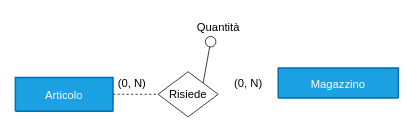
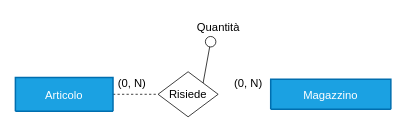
- <mxCell id="2" value="Magazzino" style="swimlane;childLayout=stackLayout;horizontal=1;startSize=100;horizontalStack=0;rounded=1;fontSize=15;fontStyle=0;strokeWidth=2;resizeParent=0;resizeLast=1;shadow=0;dashed=0;align=center;fillColor=#1ba1e2;fontColor=#ffffff;strokeColor=#006EAF;" parent="1" vertex="1"><mxGeometry x="370" y="90" width="160" height="40" as="geometry" /></mxCell>
+ <mxCell id="2" value="Magazzino" style="swimlane;childLayout=stackLayout;horizontal=1;startSize=100;horizontalStack=0;rounded=1;fontSize=15;fontStyle=0;strokeWidth=2;resizeParent=0;resizeLast=1;shadow=0;dashed=0;align=center;fillColor=#1ba1e2;fontColor=#ffffff;strokeColor=#006EAF;" parent="1" vertex="1"><mxGeometry x="360" y="105" width="160" height="40" as="geometry" /></mxCell>
